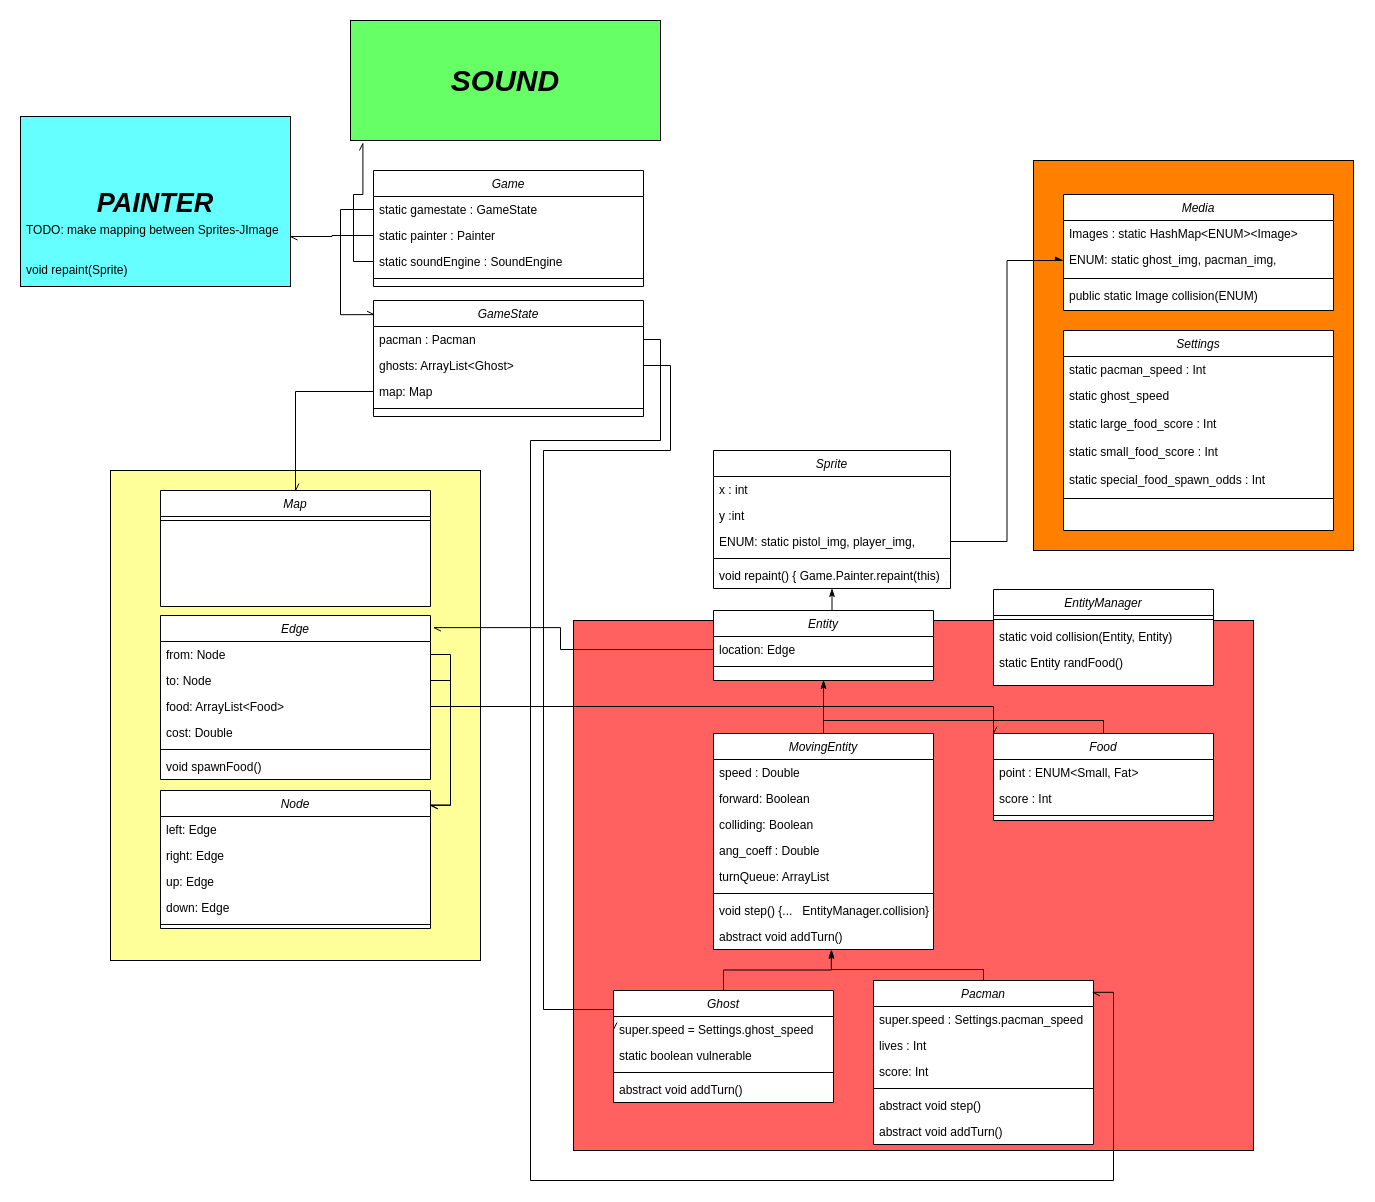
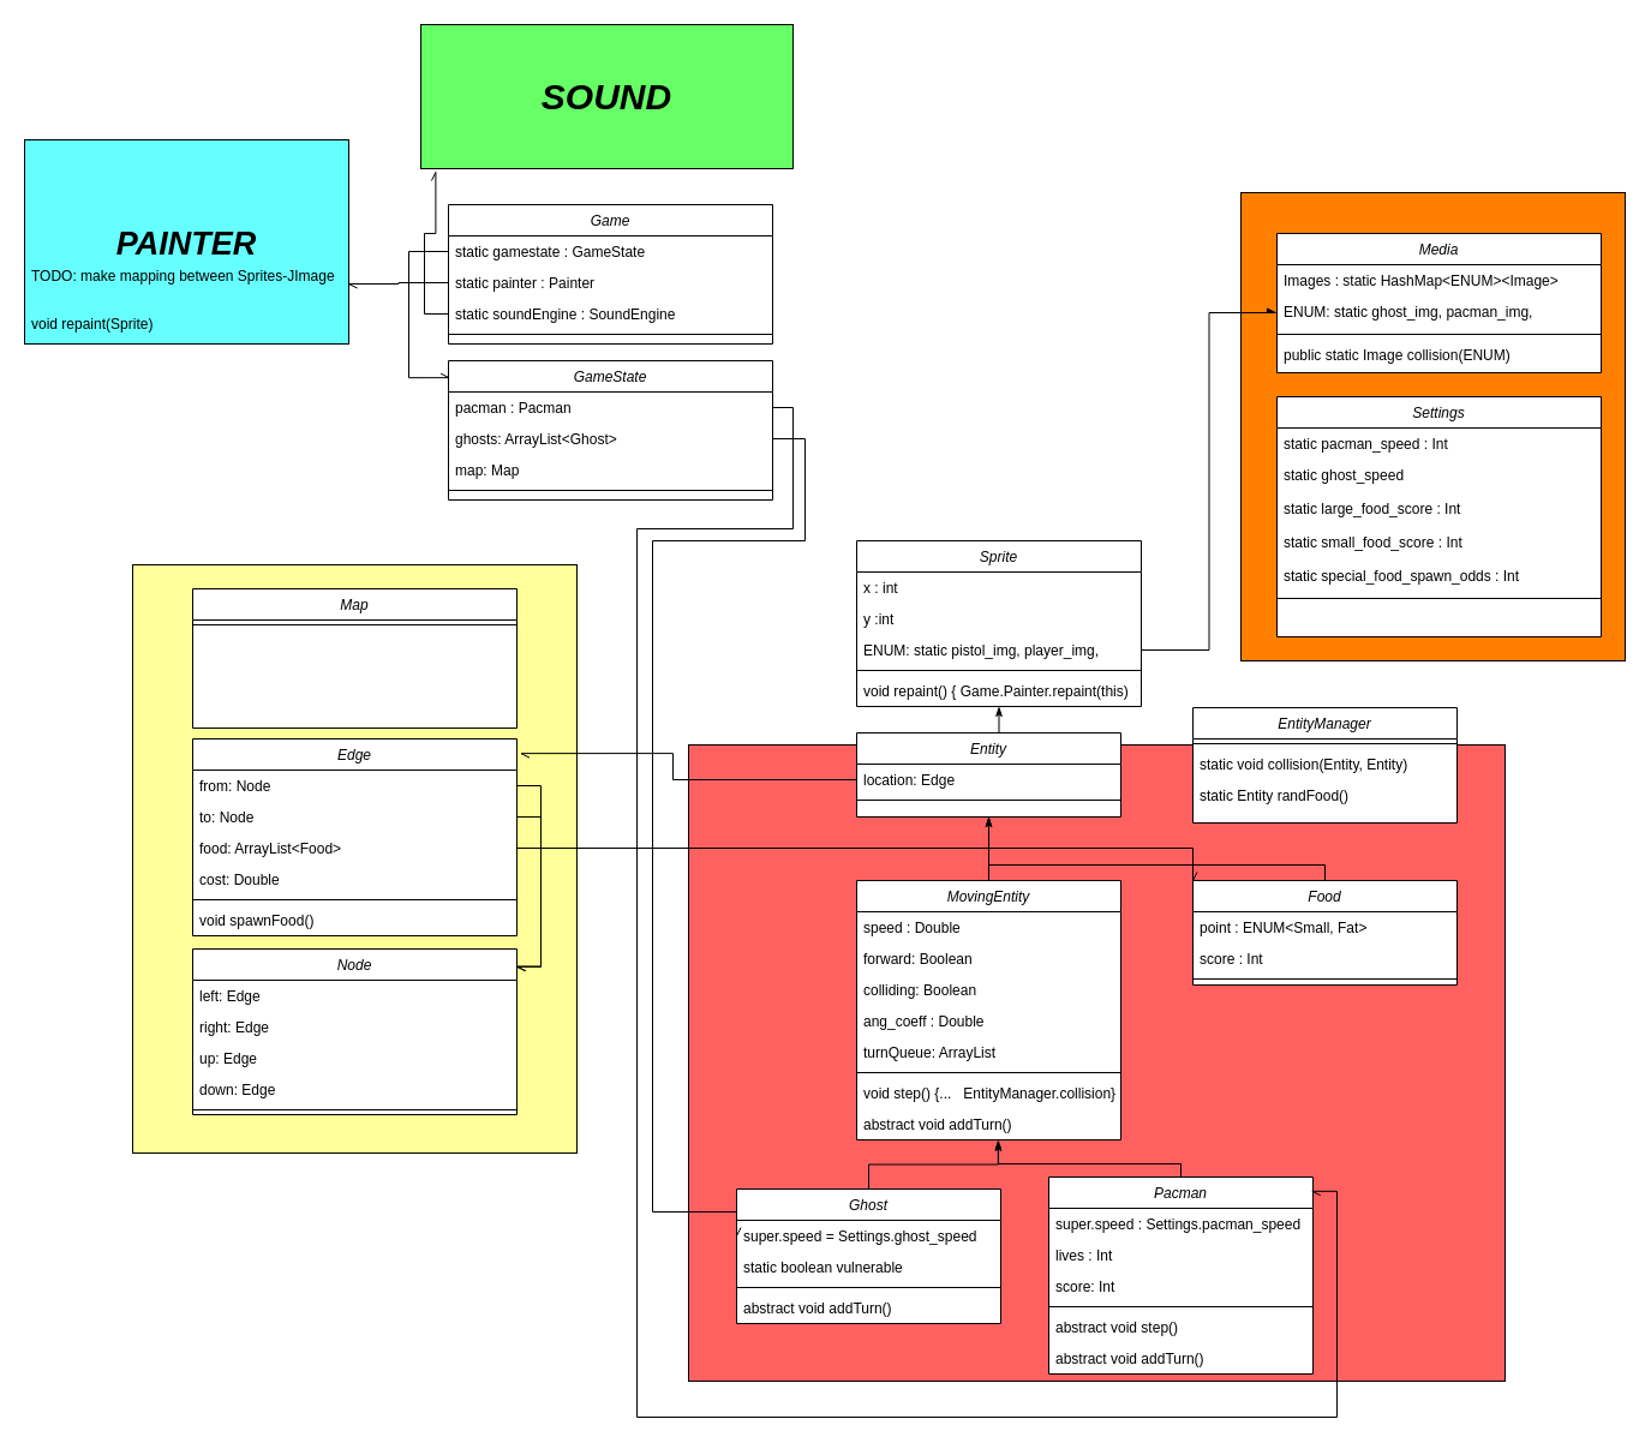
- <mxCell id="86" style="edgeStyle=orthogonalEdgeStyle;rounded=0;orthogonalLoop=1;jettySize=auto;html=1;exitX=0;exitY=0.5;exitDx=0;exitDy=0;entryX=0.5;entryY=0;entryDx=0;entryDy=0;endArrow=openAsync;endFill=0;" edge="1" parent="1" source="66" target="61"><mxGeometry relative="1" as="geometry" /></mxCell>
